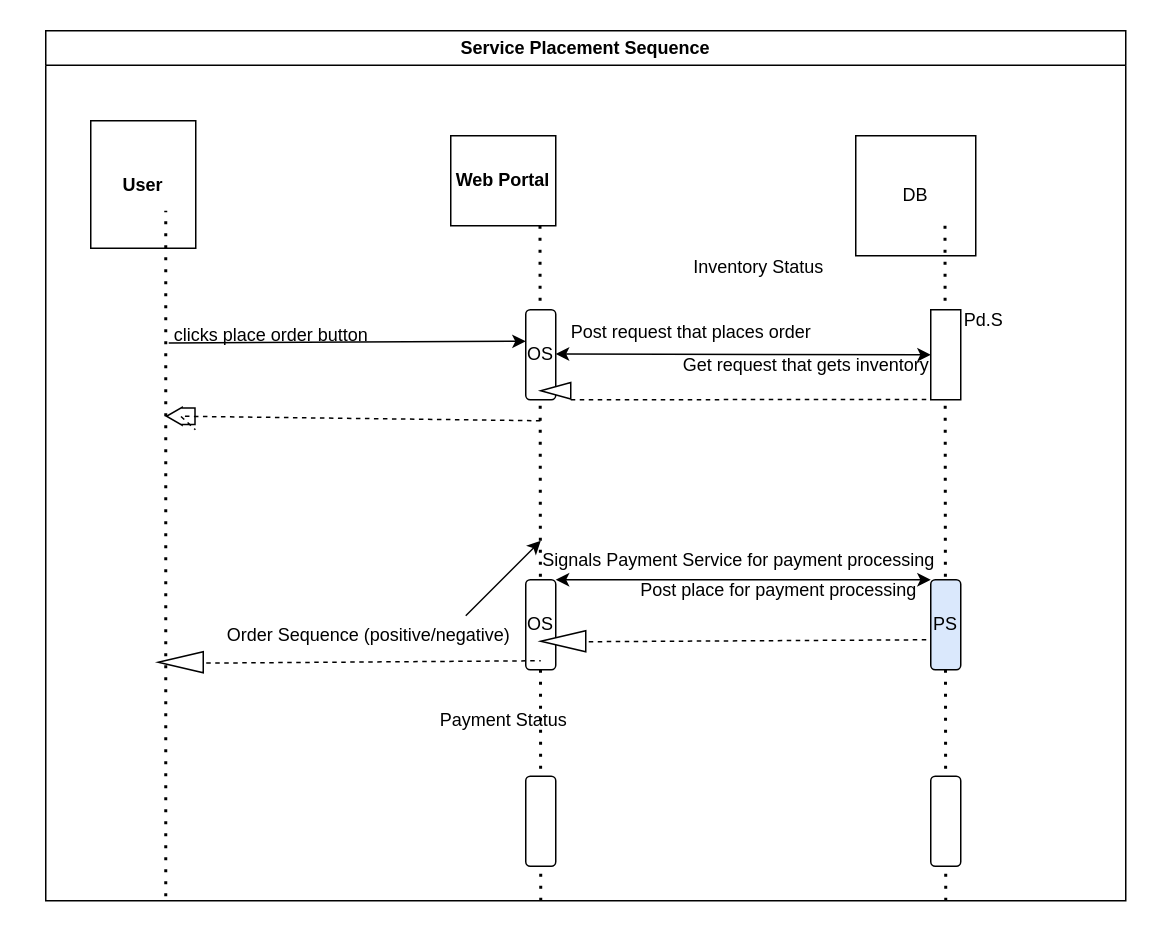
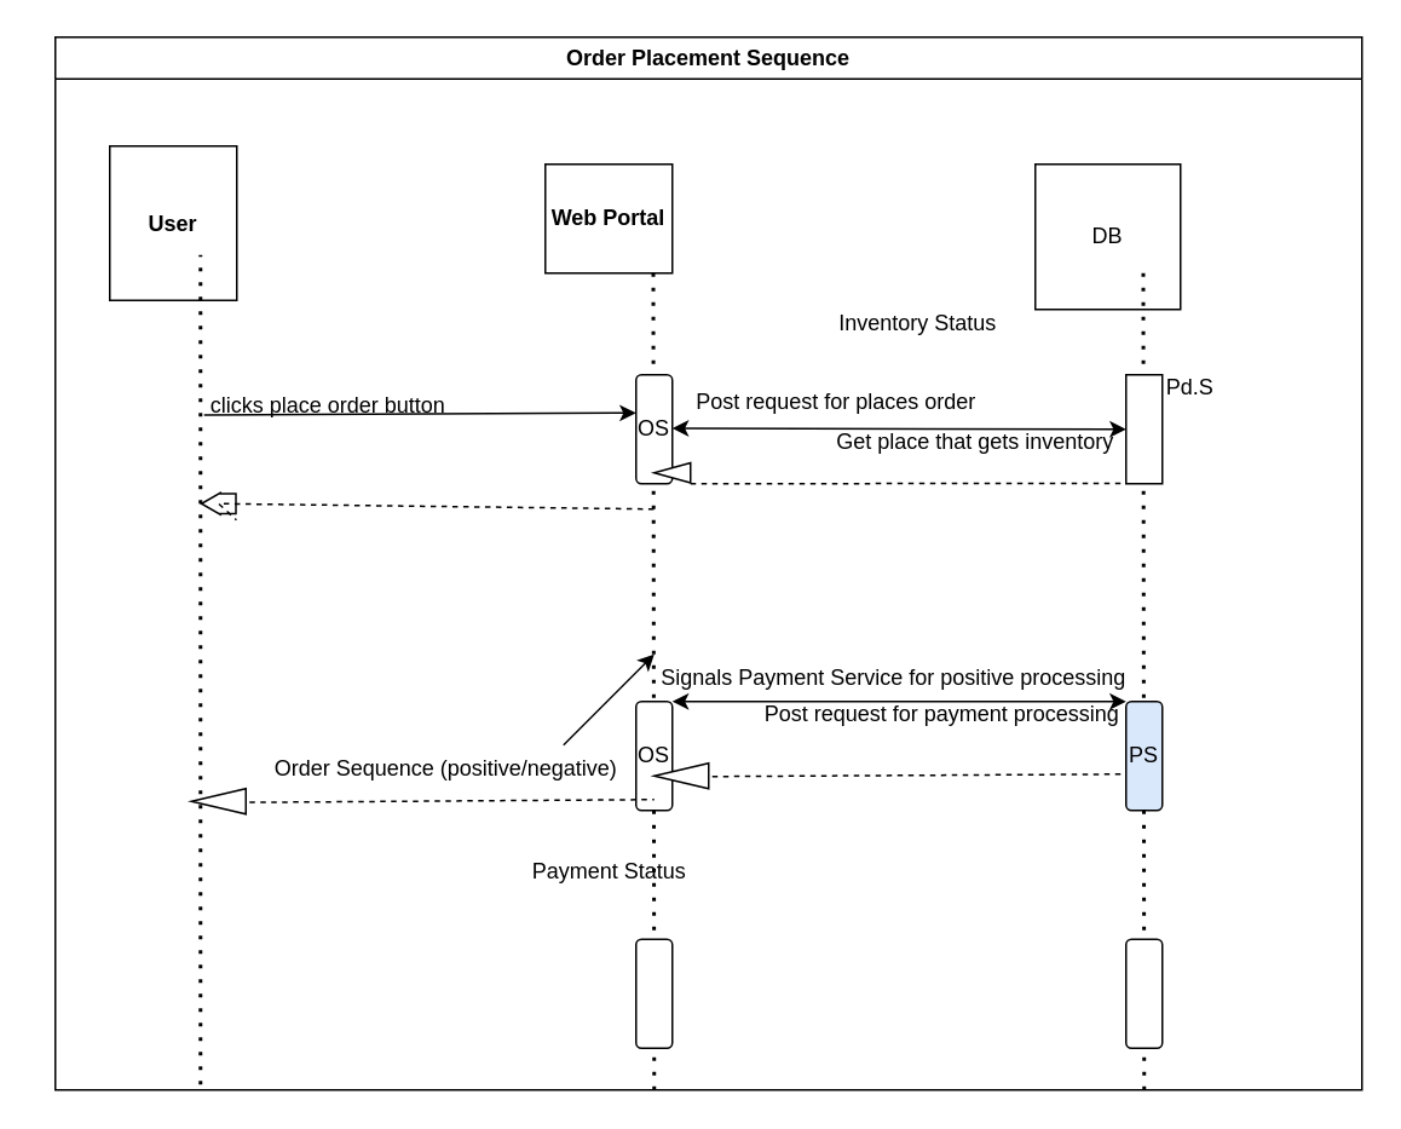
- <mxCell id="2" value="Service Placement Sequence" style="swimlane;whiteSpace=wrap;html=1;" vertex="1" parent="1"><mxGeometry x="30" y="20" width="720" height="580" as="geometry" /></mxCell>
+ <mxCell id="2" value="Order Placement Sequence" style="swimlane;whiteSpace=wrap;html=1;" vertex="1" parent="1"><mxGeometry x="30" y="20" width="720" height="580" as="geometry" /></mxCell>
- <mxCell id="26" value="&amp;nbsp; &amp;nbsp; &amp;nbsp; Post request that places order" style="text;html=1;align=center;verticalAlign=middle;resizable=0;points=[];autosize=1;strokeColor=none;fillColor=none;" vertex="1" parent="2"><mxGeometry x="320" y="186" width="200" height="30" as="geometry" /></mxCell>
+ <mxCell id="26" value="&amp;nbsp; &amp;nbsp; &amp;nbsp; Post request for places order" style="text;html=1;align=center;verticalAlign=middle;resizable=0;points=[];autosize=1;strokeColor=none;fillColor=none;" vertex="1" parent="2"><mxGeometry x="320" y="186" width="200" height="30" as="geometry" /></mxCell>
- <mxCell id="29" value="Get request that gets inventory&amp;nbsp; &amp;nbsp; &amp;nbsp; &amp;nbsp; &amp;nbsp; &amp;nbsp; &amp;nbsp; &amp;nbsp; &amp;nbsp; &amp;nbsp; &amp;nbsp; &amp;nbsp; &amp;nbsp; &amp;nbsp; &amp;nbsp; &amp;nbsp;&amp;nbsp;" style="text;html=1;align=center;verticalAlign=middle;resizable=0;points=[];autosize=1;strokeColor=none;fillColor=none;" vertex="1" parent="1"><mxGeometry x="445" y="228" width="290" height="30" as="geometry" /></mxCell>
+ <mxCell id="29" value="Get place that gets inventory&amp;nbsp; &amp;nbsp; &amp;nbsp; &amp;nbsp; &amp;nbsp; &amp;nbsp; &amp;nbsp; &amp;nbsp; &amp;nbsp; &amp;nbsp; &amp;nbsp; &amp;nbsp; &amp;nbsp; &amp;nbsp; &amp;nbsp; &amp;nbsp;&amp;nbsp;" style="text;html=1;align=center;verticalAlign=middle;resizable=0;points=[];autosize=1;strokeColor=none;fillColor=none;" vertex="1" parent="1"><mxGeometry x="445" y="228" width="290" height="30" as="geometry" /></mxCell>
- <mxCell id="31" value="&amp;nbsp; &amp;nbsp; &amp;nbsp; &amp;nbsp; &amp;nbsp; &amp;nbsp; &amp;nbsp; &amp;nbsp; &amp;nbsp; &amp;nbsp; &amp;nbsp; &amp;nbsp; &amp;nbsp;Signals Payment Service for payment processing" style="text;html=1;align=center;verticalAlign=middle;resizable=0;points=[];autosize=1;strokeColor=none;fillColor=none;" vertex="1" parent="1"><mxGeometry x="265" y="358" width="370" height="30" as="geometry" /></mxCell>
+ <mxCell id="31" value="&amp;nbsp; &amp;nbsp; &amp;nbsp; &amp;nbsp; &amp;nbsp; &amp;nbsp; &amp;nbsp; &amp;nbsp; &amp;nbsp; &amp;nbsp; &amp;nbsp; &amp;nbsp; &amp;nbsp;Signals Payment Service for positive processing" style="text;html=1;align=center;verticalAlign=middle;resizable=0;points=[];autosize=1;strokeColor=none;fillColor=none;" vertex="1" parent="1"><mxGeometry x="265" y="358" width="370" height="30" as="geometry" /></mxCell>
- <mxCell id="32" value="Post place for payment processing&amp;nbsp; &amp;nbsp; &amp;nbsp; &amp;nbsp; &amp;nbsp; &amp;nbsp; &amp;nbsp;" style="text;html=1;align=center;verticalAlign=middle;resizable=0;points=[];autosize=1;strokeColor=none;fillColor=none;" vertex="1" parent="1"><mxGeometry x="410" y="378" width="260" height="30" as="geometry" /></mxCell>
+ <mxCell id="32" value="Post request for payment processing&amp;nbsp; &amp;nbsp; &amp;nbsp; &amp;nbsp; &amp;nbsp; &amp;nbsp; &amp;nbsp;" style="text;html=1;align=center;verticalAlign=middle;resizable=0;points=[];autosize=1;strokeColor=none;fillColor=none;" vertex="1" parent="1"><mxGeometry x="410" y="378" width="260" height="30" as="geometry" /></mxCell>
